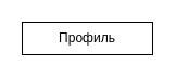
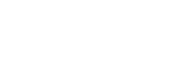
- <mxCell id="2" value="Профиль" style="rounded=0;whiteSpace=wrap;html=1;" vertex="1" parent="1"><mxGeometry x="20" y="20" width="120" height="30" as="geometry" /></mxCell>
